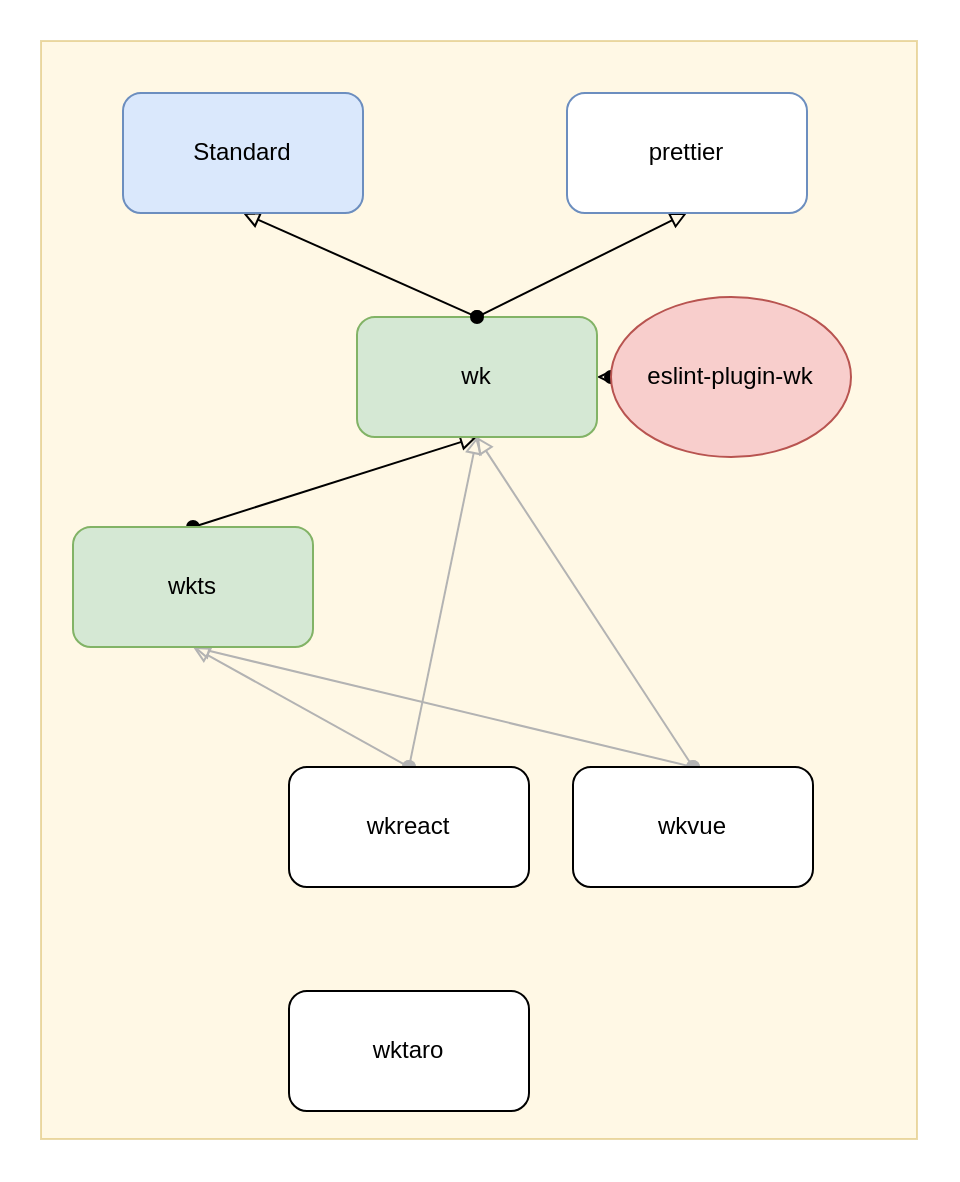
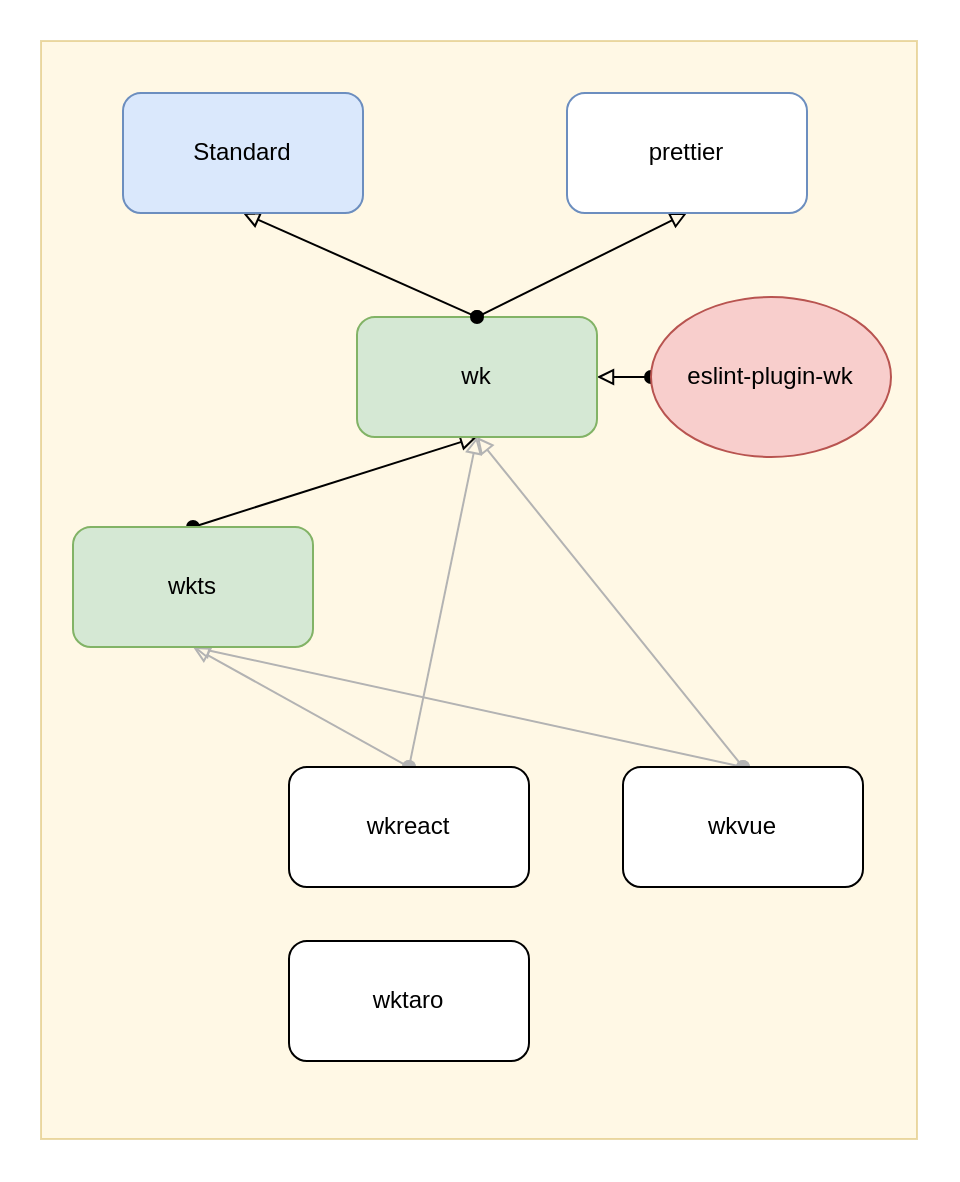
- <mxCell id="6" value="eslint-plugin-wk" style="ellipse;whiteSpace=wrap;html=1;fillColor=#f8cecc;strokeColor=#b85450;" parent="1" vertex="1"><mxGeometry x="305" y="148" width="120" height="80" as="geometry" /></mxCell>
+ <mxCell id="6" value="eslint-plugin-wk" style="ellipse;whiteSpace=wrap;html=1;fillColor=#f8cecc;strokeColor=#b85450;" parent="1" vertex="1"><mxGeometry x="325" y="148" width="120" height="80" as="geometry" /></mxCell>
- <mxCell id="17" value="wkvue" style="rounded=1;whiteSpace=wrap;html=1;" parent="1" vertex="1"><mxGeometry x="286" y="383" width="120" height="60" as="geometry" /></mxCell>
+ <mxCell id="17" value="wkvue" style="rounded=1;whiteSpace=wrap;html=1;" parent="1" vertex="1"><mxGeometry x="311" y="383" width="120" height="60" as="geometry" /></mxCell>
- <mxCell id="18" value="wktaro" style="rounded=1;whiteSpace=wrap;html=1;" parent="1" vertex="1"><mxGeometry x="144" y="495" width="120" height="60" as="geometry" /></mxCell>
+ <mxCell id="18" value="wktaro" style="rounded=1;whiteSpace=wrap;html=1;" parent="1" vertex="1"><mxGeometry x="144" y="470" width="120" height="60" as="geometry" /></mxCell>
